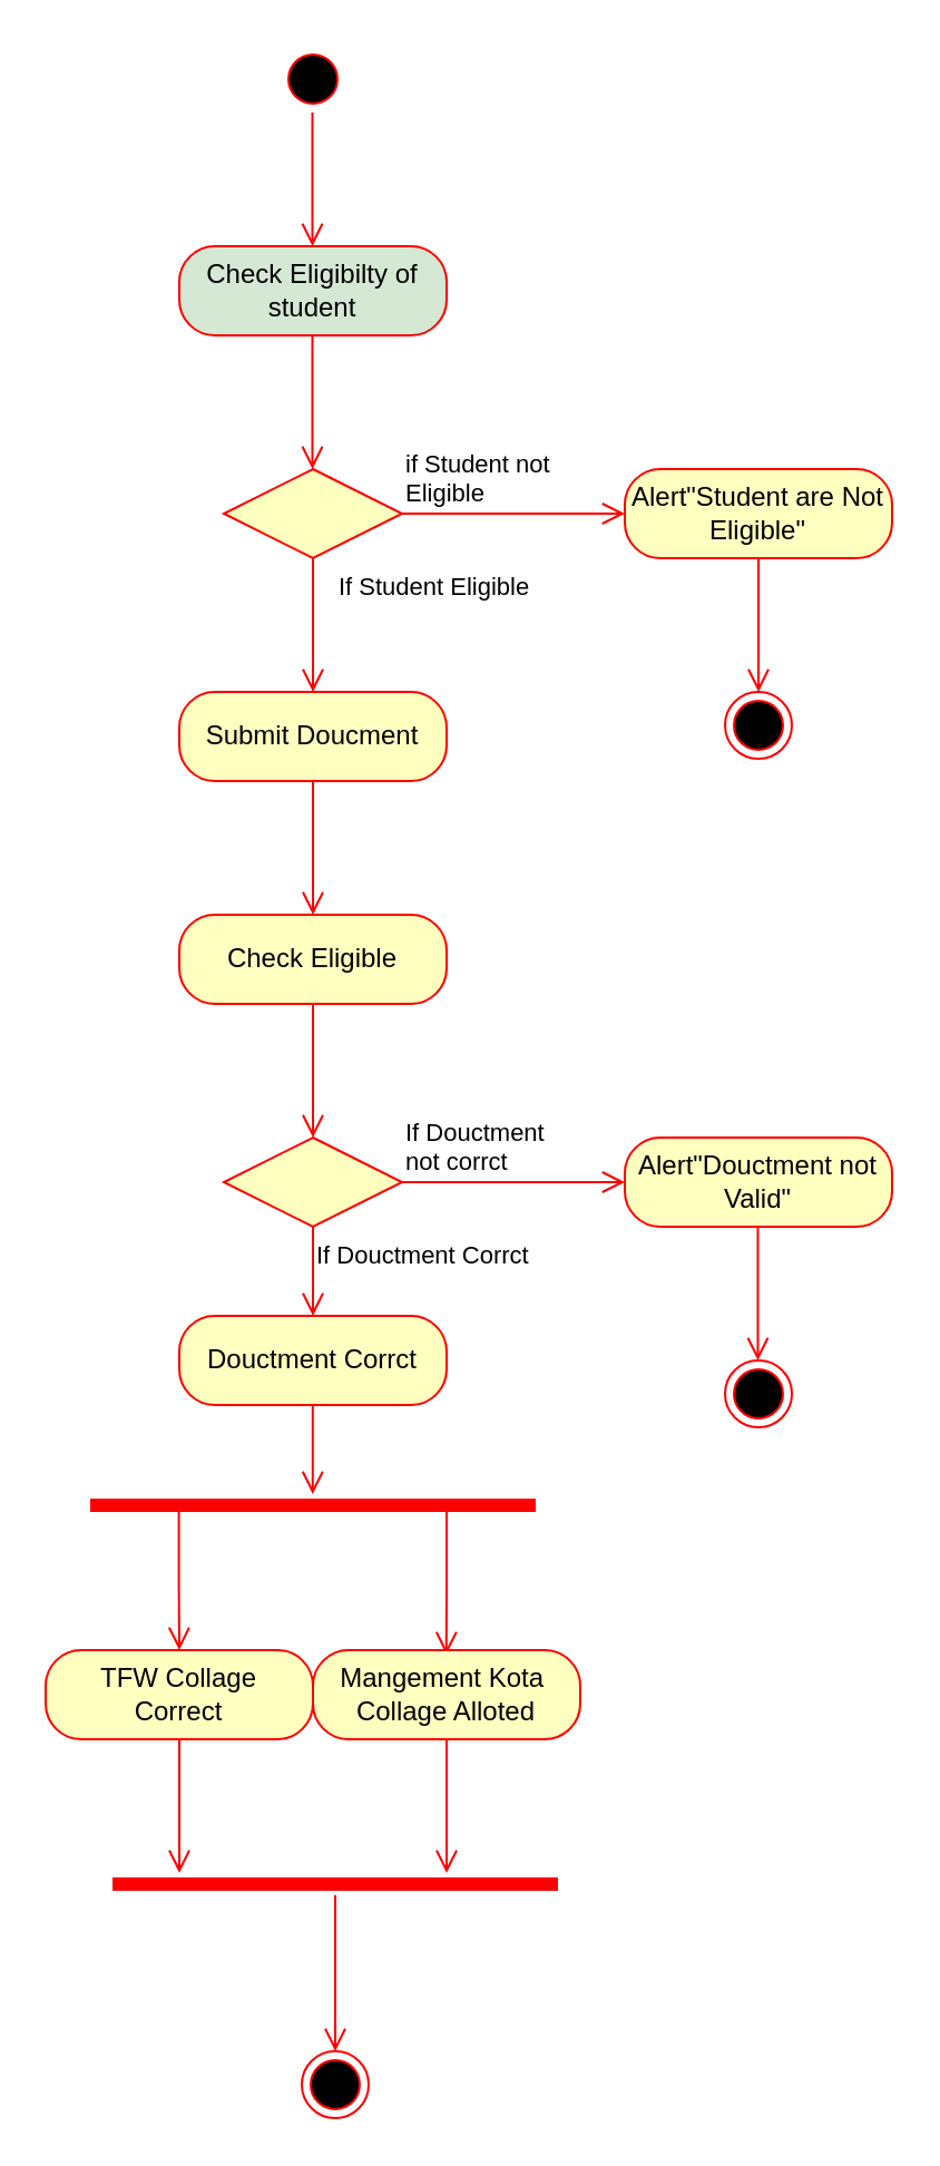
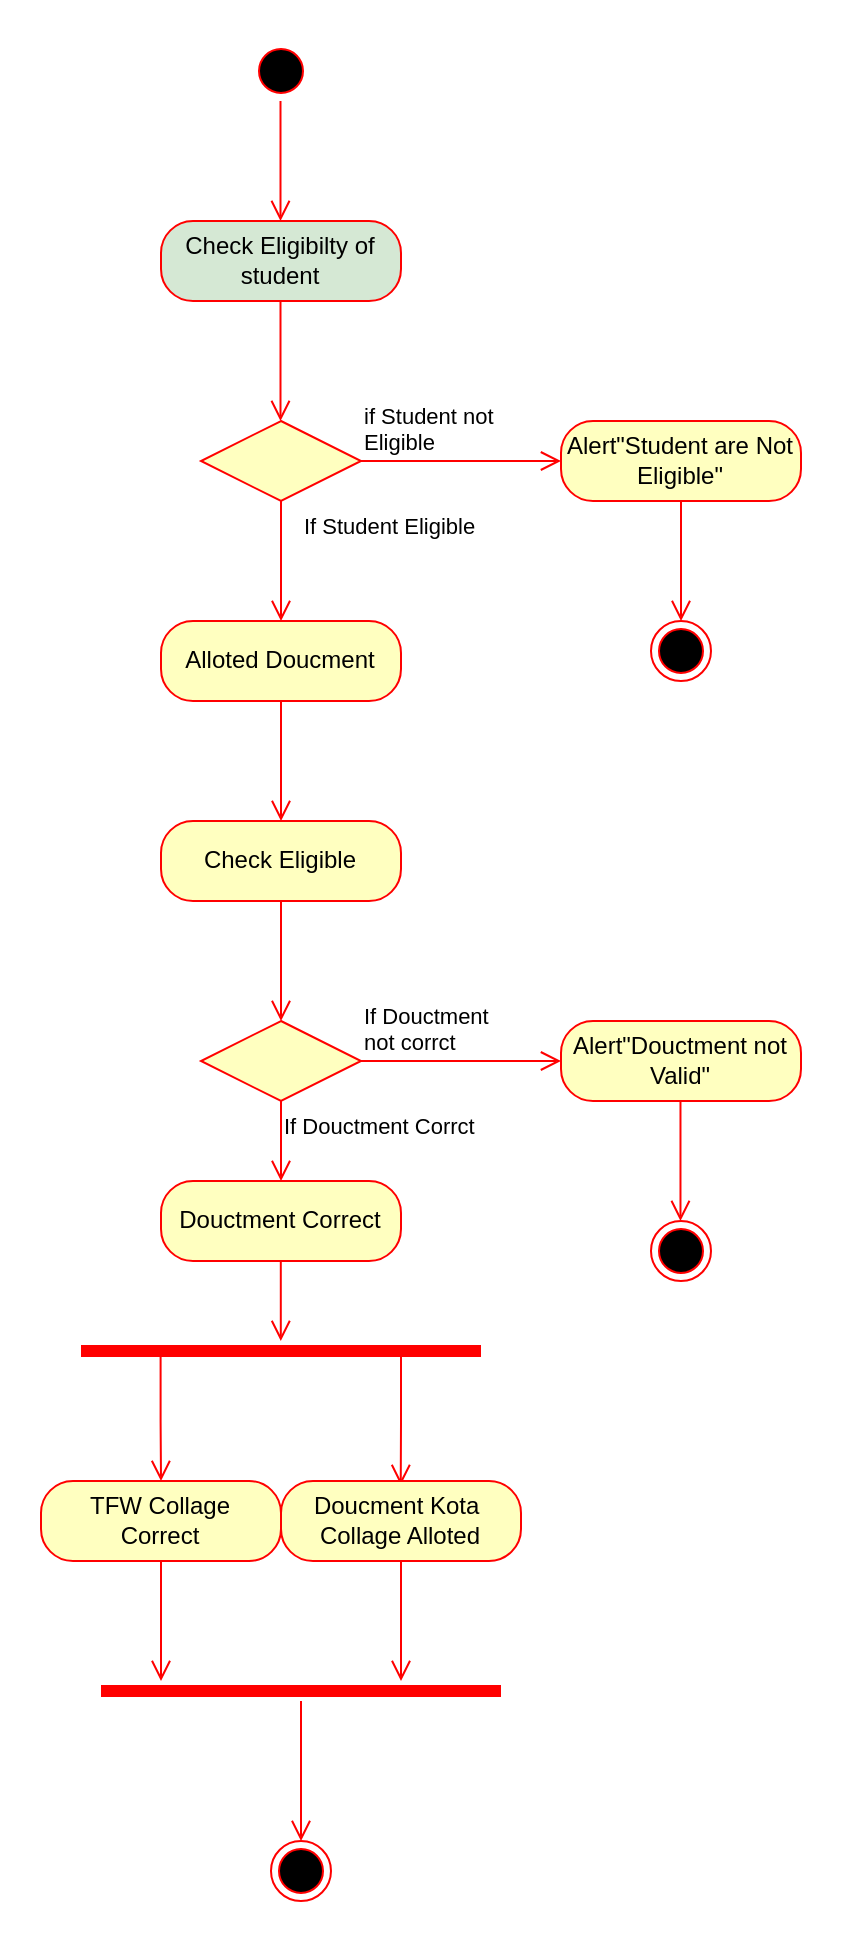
- <mxCell id="12" value="Submit Doucment" style="rounded=1;whiteSpace=wrap;html=1;arcSize=40;fontColor=#000000;fillColor=#ffffc0;strokeColor=#ff0000;" vertex="1" parent="1"><mxGeometry x="80" y="310" width="120" height="40" as="geometry" /></mxCell>
+ <mxCell id="12" value="Alloted Doucment" style="rounded=1;whiteSpace=wrap;html=1;arcSize=40;fontColor=#000000;fillColor=#ffffc0;strokeColor=#ff0000;" vertex="1" parent="1"><mxGeometry x="80" y="310" width="120" height="40" as="geometry" /></mxCell>
- <mxCell id="21" value="Douctment Corrct" style="rounded=1;whiteSpace=wrap;html=1;arcSize=40;fontColor=#000000;fillColor=#ffffc0;strokeColor=#ff0000;" vertex="1" parent="1"><mxGeometry x="80" y="590" width="120" height="40" as="geometry" /></mxCell>
+ <mxCell id="21" value="Douctment Correct" style="rounded=1;whiteSpace=wrap;html=1;arcSize=40;fontColor=#000000;fillColor=#ffffc0;strokeColor=#ff0000;" vertex="1" parent="1"><mxGeometry x="80" y="590" width="120" height="40" as="geometry" /></mxCell>
- <mxCell id="28" value="Mangement Kota&amp;nbsp;&lt;br&gt;Collage Alloted" style="rounded=1;whiteSpace=wrap;html=1;arcSize=40;fontColor=#000000;fillColor=#ffffc0;strokeColor=#ff0000;" vertex="1" parent="1"><mxGeometry x="140" y="740" width="120" height="40" as="geometry" /></mxCell>
+ <mxCell id="28" value="Doucment Kota&amp;nbsp;&lt;br&gt;Collage Alloted" style="rounded=1;whiteSpace=wrap;html=1;arcSize=40;fontColor=#000000;fillColor=#ffffc0;strokeColor=#ff0000;" vertex="1" parent="1"><mxGeometry x="140" y="740" width="120" height="40" as="geometry" /></mxCell>
